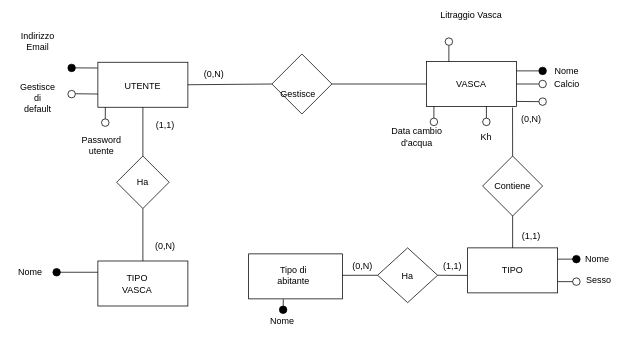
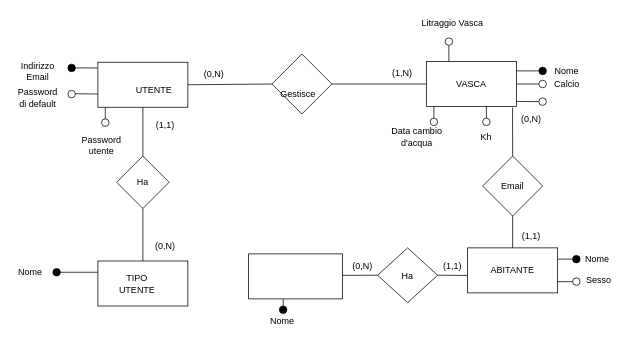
- <mxCell id="39" value="Litraggio Vasca" style="text;html=1;strokeColor=none;fillColor=none;align=center;verticalAlign=middle;whiteSpace=wrap;rounded=0;" parent="1" vertex="1"><mxGeometry x="578" y="10" width="100" height="20" as="geometry" /></mxCell>
+ <mxCell id="39" value="Litraggio Vasca" style="text;html=1;strokeColor=none;fillColor=none;align=center;verticalAlign=middle;whiteSpace=wrap;rounded=0;" parent="1" vertex="1"><mxGeometry x="553" y="20" width="100" height="20" as="geometry" /></mxCell>
- <mxCell id="8" value="Indirizzo Email" style="text;html=1;strokeColor=none;fillColor=none;align=center;verticalAlign=middle;whiteSpace=wrap;rounded=0;" parent="1" vertex="1"><mxGeometry x="30" y="45" width="40" height="20" as="geometry" /></mxCell>
+ <mxCell id="8" value="Indirizzo Email" style="text;html=1;strokeColor=none;fillColor=none;align=center;verticalAlign=middle;whiteSpace=wrap;rounded=0;" parent="1" vertex="1"><mxGeometry x="30" y="85" width="40" height="20" as="geometry" /></mxCell>
+ <mxCell id="63" value="(1,N)" style="text;html=1;strokeColor=none;fillColor=none;align=center;verticalAlign=middle;whiteSpace=wrap;rounded=0;" parent="1" vertex="1"><mxGeometry x="515.5" y="86.5" width="40" height="20" as="geometry" /></mxCell>
- <mxCell id="3" value="UTENTE" style="text;html=1;strokeColor=none;fillColor=none;align=center;verticalAlign=middle;whiteSpace=wrap;rounded=0;" parent="1" vertex="1"><mxGeometry x="170" y="105" width="40" height="20" as="geometry" /></mxCell>
+ <mxCell id="3" value="UTENTE" style="text;html=1;strokeColor=none;fillColor=none;align=center;verticalAlign=middle;whiteSpace=wrap;rounded=0;" parent="1" vertex="1"><mxGeometry x="185" y="110" width="40" height="20" as="geometry" /></mxCell>
- <mxCell id="9" value="Gestisce di default" style="text;html=1;strokeColor=none;fillColor=none;align=center;verticalAlign=middle;whiteSpace=wrap;rounded=0;" parent="1" vertex="1"><mxGeometry x="30" y="120" width="40" height="20" as="geometry" /></mxCell>
+ <mxCell id="9" value="Password di default" style="text;html=1;strokeColor=none;fillColor=none;align=center;verticalAlign=middle;whiteSpace=wrap;rounded=0;" parent="1" vertex="1"><mxGeometry x="30" y="120" width="40" height="20" as="geometry" /></mxCell>
- <mxCell id="42" value="Contiene" style="text;html=1;strokeColor=none;fillColor=none;align=center;verticalAlign=middle;whiteSpace=wrap;rounded=0;" parent="1" vertex="1"><mxGeometry x="663" y="237.5" width="40" height="20" as="geometry" /></mxCell>
+ <mxCell id="42" value="Email" style="text;html=1;strokeColor=none;fillColor=none;align=center;verticalAlign=middle;whiteSpace=wrap;rounded=0;" parent="1" vertex="1"><mxGeometry x="663" y="237.5" width="40" height="20" as="geometry" /></mxCell>
- <mxCell id="45" value="TIPO" style="text;html=1;strokeColor=none;fillColor=none;align=center;verticalAlign=middle;whiteSpace=wrap;rounded=0;" parent="1" vertex="1"><mxGeometry x="663" y="350" width="40" height="20" as="geometry" /></mxCell>
+ <mxCell id="45" value="ABITANTE" style="text;html=1;strokeColor=none;fillColor=none;align=center;verticalAlign=middle;whiteSpace=wrap;rounded=0;" parent="1" vertex="1"><mxGeometry x="663" y="350" width="40" height="20" as="geometry" /></mxCell>
- <mxCell id="55" value="Tipo di abitante" style="text;html=1;strokeColor=none;fillColor=none;align=center;verticalAlign=middle;whiteSpace=wrap;rounded=0;" parent="1" vertex="1"><mxGeometry x="370.5" y="356.5" width="40" height="20" as="geometry" /></mxCell>
- <mxCell id="13" value="TIPO VASCA" style="text;html=1;strokeColor=none;fillColor=none;align=center;verticalAlign=middle;whiteSpace=wrap;rounded=0;" parent="1" vertex="1"><mxGeometry x="170" y="367.5" width="25" height="20" as="geometry" /></mxCell>
+ <mxCell id="13" value="TIPO UTENTE" style="text;html=1;strokeColor=none;fillColor=none;align=center;verticalAlign=middle;whiteSpace=wrap;rounded=0;" parent="1" vertex="1"><mxGeometry x="170" y="367.5" width="25" height="20" as="geometry" /></mxCell>
